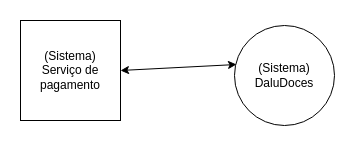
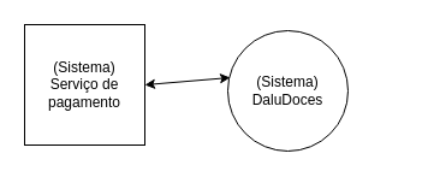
- <mxCell id="2" value="(Sistema)&lt;div&gt;DaluDoces&lt;/div&gt;" style="ellipse;whiteSpace=wrap;html=1;aspect=fixed;" vertex="1" parent="1"><mxGeometry x="234" y="25" width="100" height="100" as="geometry" /></mxCell>
+ <mxCell id="2" value="(Sistema)&lt;div&gt;DaluDoces&lt;/div&gt;" style="ellipse;whiteSpace=wrap;html=1;aspect=fixed;" vertex="1" parent="1"><mxGeometry x="189" y="25" width="100" height="100" as="geometry" /></mxCell>
